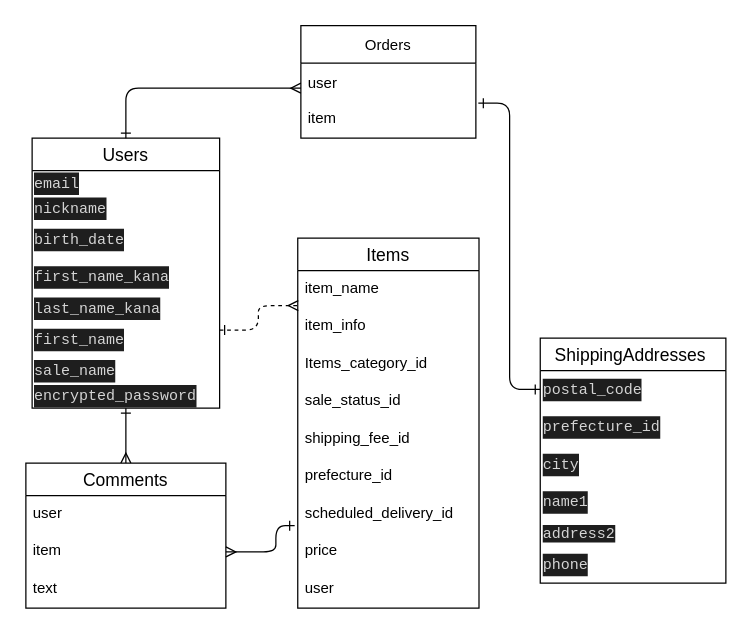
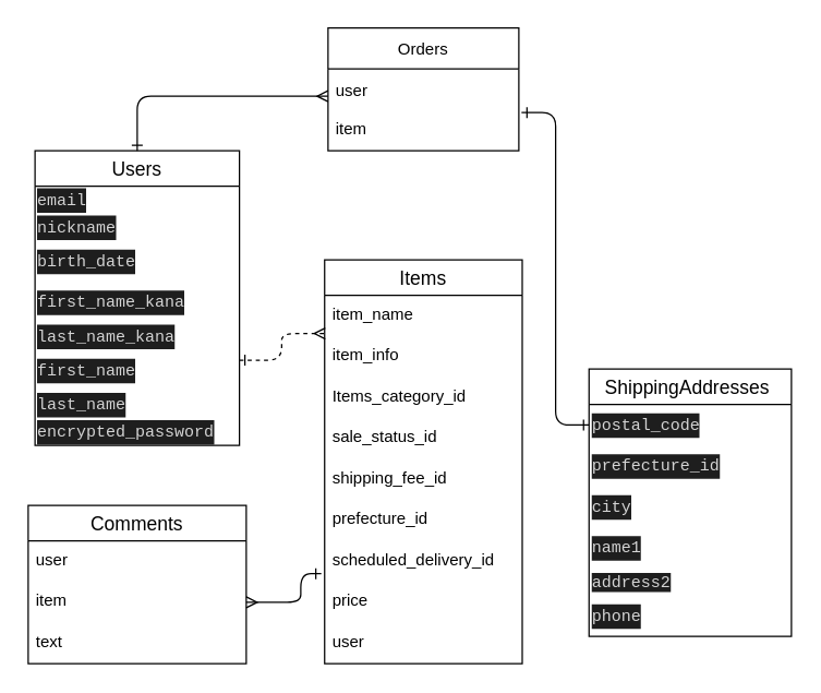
- <mxCell id="11" value="&lt;div style=&quot;color: rgb(212 , 212 , 212) ; background-color: rgb(30 , 30 , 30) ; font-family: &amp;quot;menlo&amp;quot; , &amp;quot;monaco&amp;quot; , &amp;quot;courier new&amp;quot; , monospace ; line-height: 18px&quot;&gt;sale_name&lt;/div&gt;" style="text;html=1;align=left;verticalAlign=middle;resizable=0;points=[];autosize=1;strokeColor=none;fillColor=none;" parent="4" vertex="1"><mxGeometry y="176" width="150" height="20" as="geometry" /></mxCell>
+ <mxCell id="11" value="&lt;div style=&quot;color: rgb(212 , 212 , 212) ; background-color: rgb(30 , 30 , 30) ; font-family: &amp;quot;menlo&amp;quot; , &amp;quot;monaco&amp;quot; , &amp;quot;courier new&amp;quot; , monospace ; line-height: 18px&quot;&gt;last_name&lt;/div&gt;" style="text;html=1;align=left;verticalAlign=middle;resizable=0;points=[];autosize=1;strokeColor=none;fillColor=none;" parent="4" vertex="1"><mxGeometry y="176" width="150" height="20" as="geometry" /></mxCell>
- <mxCell id="3" style="edgeStyle=elbowEdgeStyle;html=1;entryX=0.5;entryY=0;entryDx=0;entryDy=0;startArrow=ERone;startFill=0;endArrow=ERmany;endFill=0;" parent="1" source="4" target="30" edge="1"><mxGeometry relative="1" as="geometry" /></mxCell>
